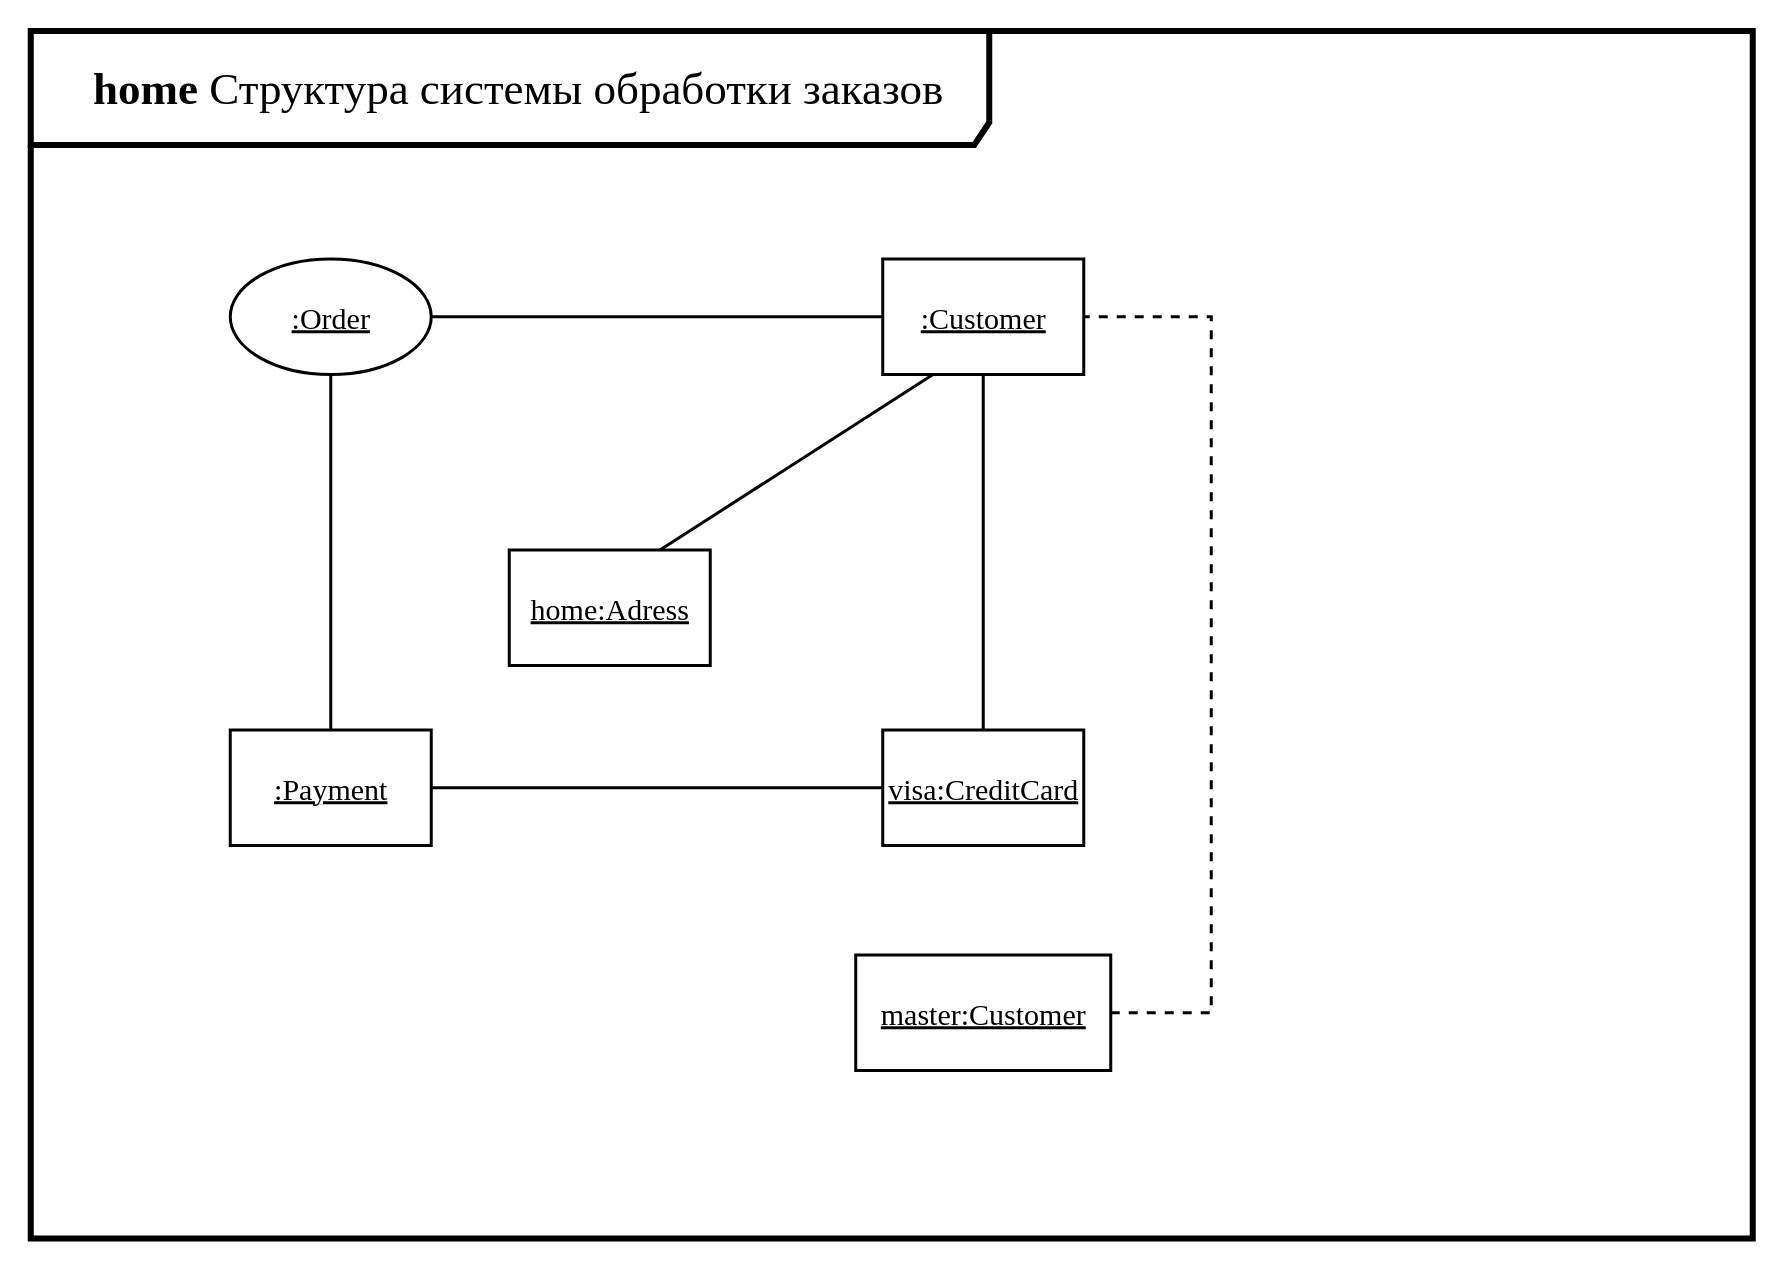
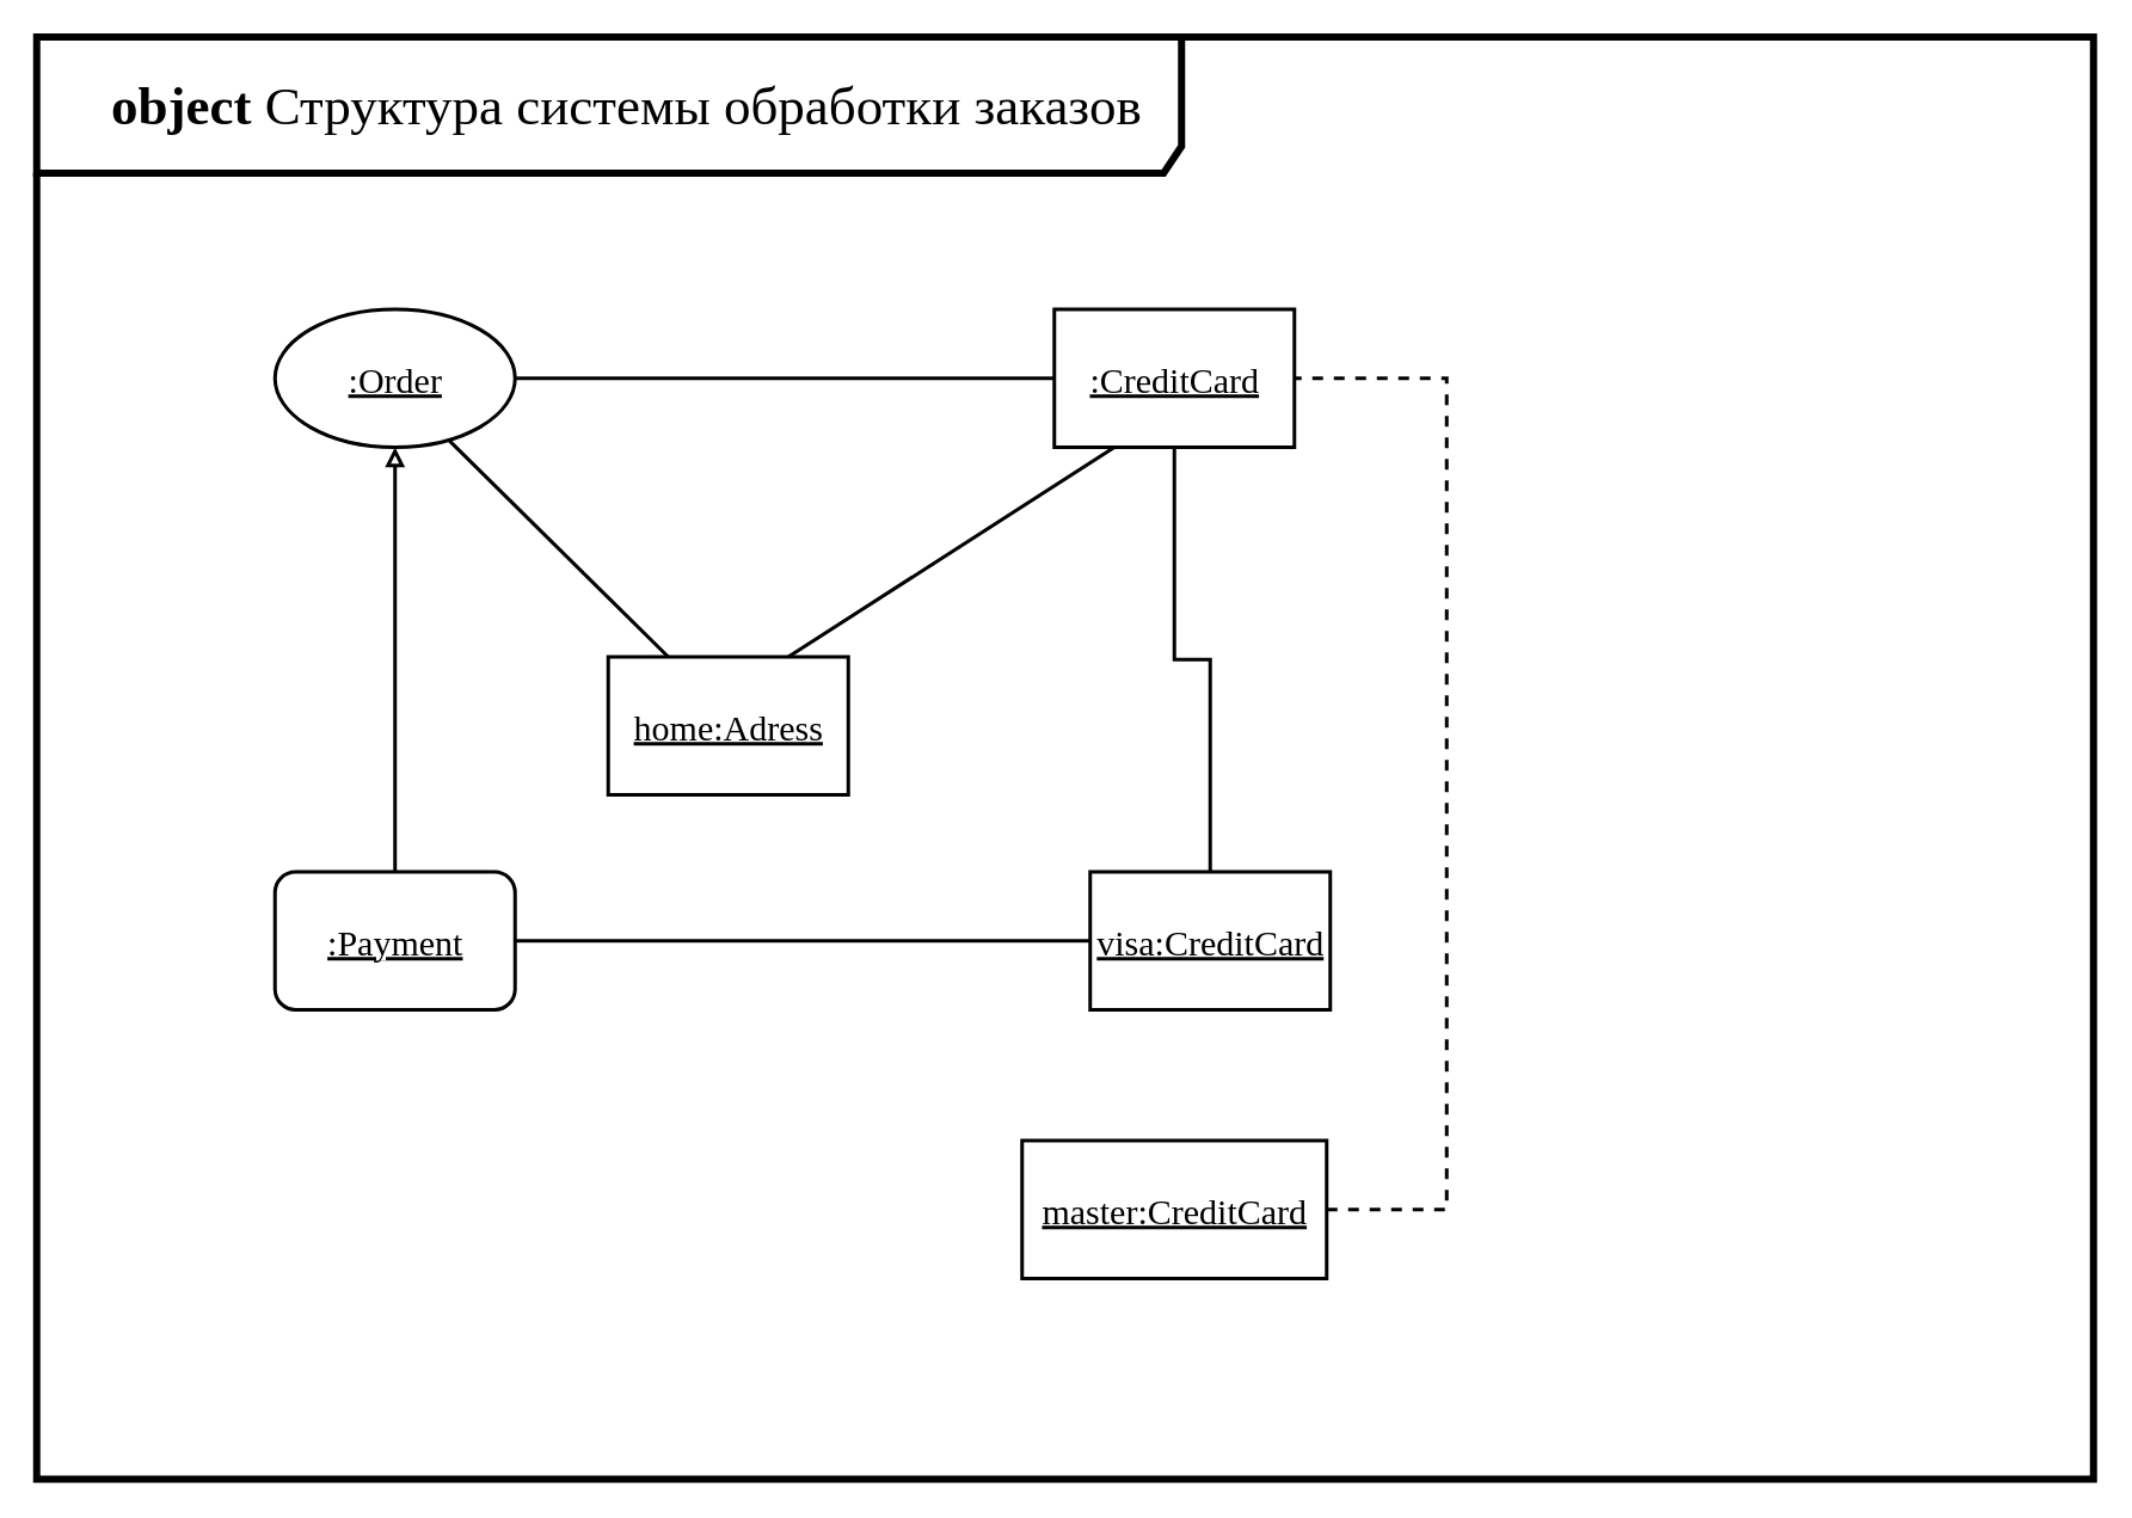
- <mxCell id="2" value="&lt;blockquote style=&quot;margin: 0 0 0 40px ; border: none ; padding: 0px&quot;&gt;&lt;b&gt;home &lt;/b&gt;Структура системы обработки заказов&lt;/blockquote&gt;" style="shape=umlFrame;whiteSpace=wrap;html=1;fillColor=none;strokeWidth=4;strokeColor=#000000;fontFamily=Times New Roman;fontSize=30;width=639;height=76;fontColor=#000000;align=left;" vertex="1" parent="1"><mxGeometry x="20" y="20" width="1148" height="805" as="geometry" /></mxCell>
+ <mxCell id="2" value="&lt;blockquote style=&quot;margin: 0 0 0 40px ; border: none ; padding: 0px&quot;&gt;&lt;b&gt;object &lt;/b&gt;Структура системы обработки заказов&lt;/blockquote&gt;" style="shape=umlFrame;whiteSpace=wrap;html=1;fillColor=none;strokeWidth=4;strokeColor=#000000;fontFamily=Times New Roman;fontSize=30;width=639;height=76;fontColor=#000000;align=left;" vertex="1" parent="1"><mxGeometry x="20" y="20" width="1148" height="805" as="geometry" /></mxCell>
- <mxCell id="8" value=":Customer" style="html=1;strokeColor=#000000;strokeWidth=2;fillColor=none;fontFamily=Times New Roman;fontColor=#000000;fontSize=20;fontStyle=4" vertex="1" parent="1"><mxGeometry x="588" y="172" width="134" height="77" as="geometry" /></mxCell>
+ <mxCell id="8" value=":CreditCard" style="html=1;strokeColor=#000000;strokeWidth=2;fillColor=none;fontFamily=Times New Roman;fontColor=#000000;fontSize=20;fontStyle=4" vertex="1" parent="1"><mxGeometry x="588" y="172" width="134" height="77" as="geometry" /></mxCell>
- <mxCell id="6" style="edgeStyle=orthogonalEdgeStyle;rounded=0;orthogonalLoop=1;jettySize=auto;html=1;exitX=0.5;exitY=0;exitDx=0;exitDy=0;entryX=0.5;entryY=1;entryDx=0;entryDy=0;endArrow=none;endFill=0;strokeColor=#000000;strokeWidth=2;" edge="1" parent="1" source="7" target="5"><mxGeometry relative="1" as="geometry" /></mxCell>
+ <mxCell id="6" style="edgeStyle=orthogonalEdgeStyle;rounded=0;orthogonalLoop=1;jettySize=auto;html=1;exitX=0.5;exitY=0;exitDx=0;exitDy=0;entryX=0.5;entryY=1;entryDx=0;entryDy=0;endArrow=block;endFill=0;strokeColor=#000000;strokeWidth=2;" edge="1" parent="1" source="7" target="5"><mxGeometry relative="1" as="geometry" /></mxCell>
+ <mxCell id="4" style="rounded=0;orthogonalLoop=1;jettySize=auto;html=1;exitX=0.75;exitY=1;exitDx=0;exitDy=0;entryX=0.25;entryY=0;entryDx=0;entryDy=0;endArrow=none;endFill=0;strokeColor=#000000;strokeWidth=2;" edge="1" parent="1" source="5" target="15"><mxGeometry relative="1" as="geometry" /></mxCell>
- <mxCell id="7" value=":Payment" style="html=1;strokeColor=#000000;strokeWidth=2;fillColor=none;fontFamily=Times New Roman;fontColor=#000000;fontSize=20;fontStyle=4" vertex="1" parent="1"><mxGeometry x="153" y="486" width="134" height="77" as="geometry" /></mxCell>
+ <mxCell id="7" value=":Payment" style="html=1;strokeColor=#000000;strokeWidth=2;fillColor=none;fontFamily=Times New Roman;fontColor=#000000;fontSize=20;fontStyle=4;rounded=1;" vertex="1" parent="1"><mxGeometry x="153" y="486" width="134" height="77" as="geometry" /></mxCell>
- <mxCell id="11" value="visa:CreditCard" style="html=1;strokeColor=#000000;strokeWidth=2;fillColor=none;fontFamily=Times New Roman;fontColor=#000000;fontSize=20;fontStyle=4" vertex="1" parent="1"><mxGeometry x="588" y="486" width="134" height="77" as="geometry" /></mxCell>
+ <mxCell id="11" value="visa:CreditCard" style="html=1;strokeColor=#000000;strokeWidth=2;fillColor=none;fontFamily=Times New Roman;fontColor=#000000;fontSize=20;fontStyle=4" vertex="1" parent="1"><mxGeometry x="608" y="486" width="134" height="77" as="geometry" /></mxCell>
- <mxCell id="13" value="master:Customer" style="html=1;strokeColor=#000000;strokeWidth=2;fillColor=none;fontFamily=Times New Roman;fontColor=#000000;fontSize=20;fontStyle=4" vertex="1" parent="1"><mxGeometry x="570" y="636" width="170" height="77" as="geometry" /></mxCell>
+ <mxCell id="13" value="master:CreditCard" style="html=1;strokeColor=#000000;strokeWidth=2;fillColor=none;fontFamily=Times New Roman;fontColor=#000000;fontSize=20;fontStyle=4" vertex="1" parent="1"><mxGeometry x="570" y="636" width="170" height="77" as="geometry" /></mxCell>
